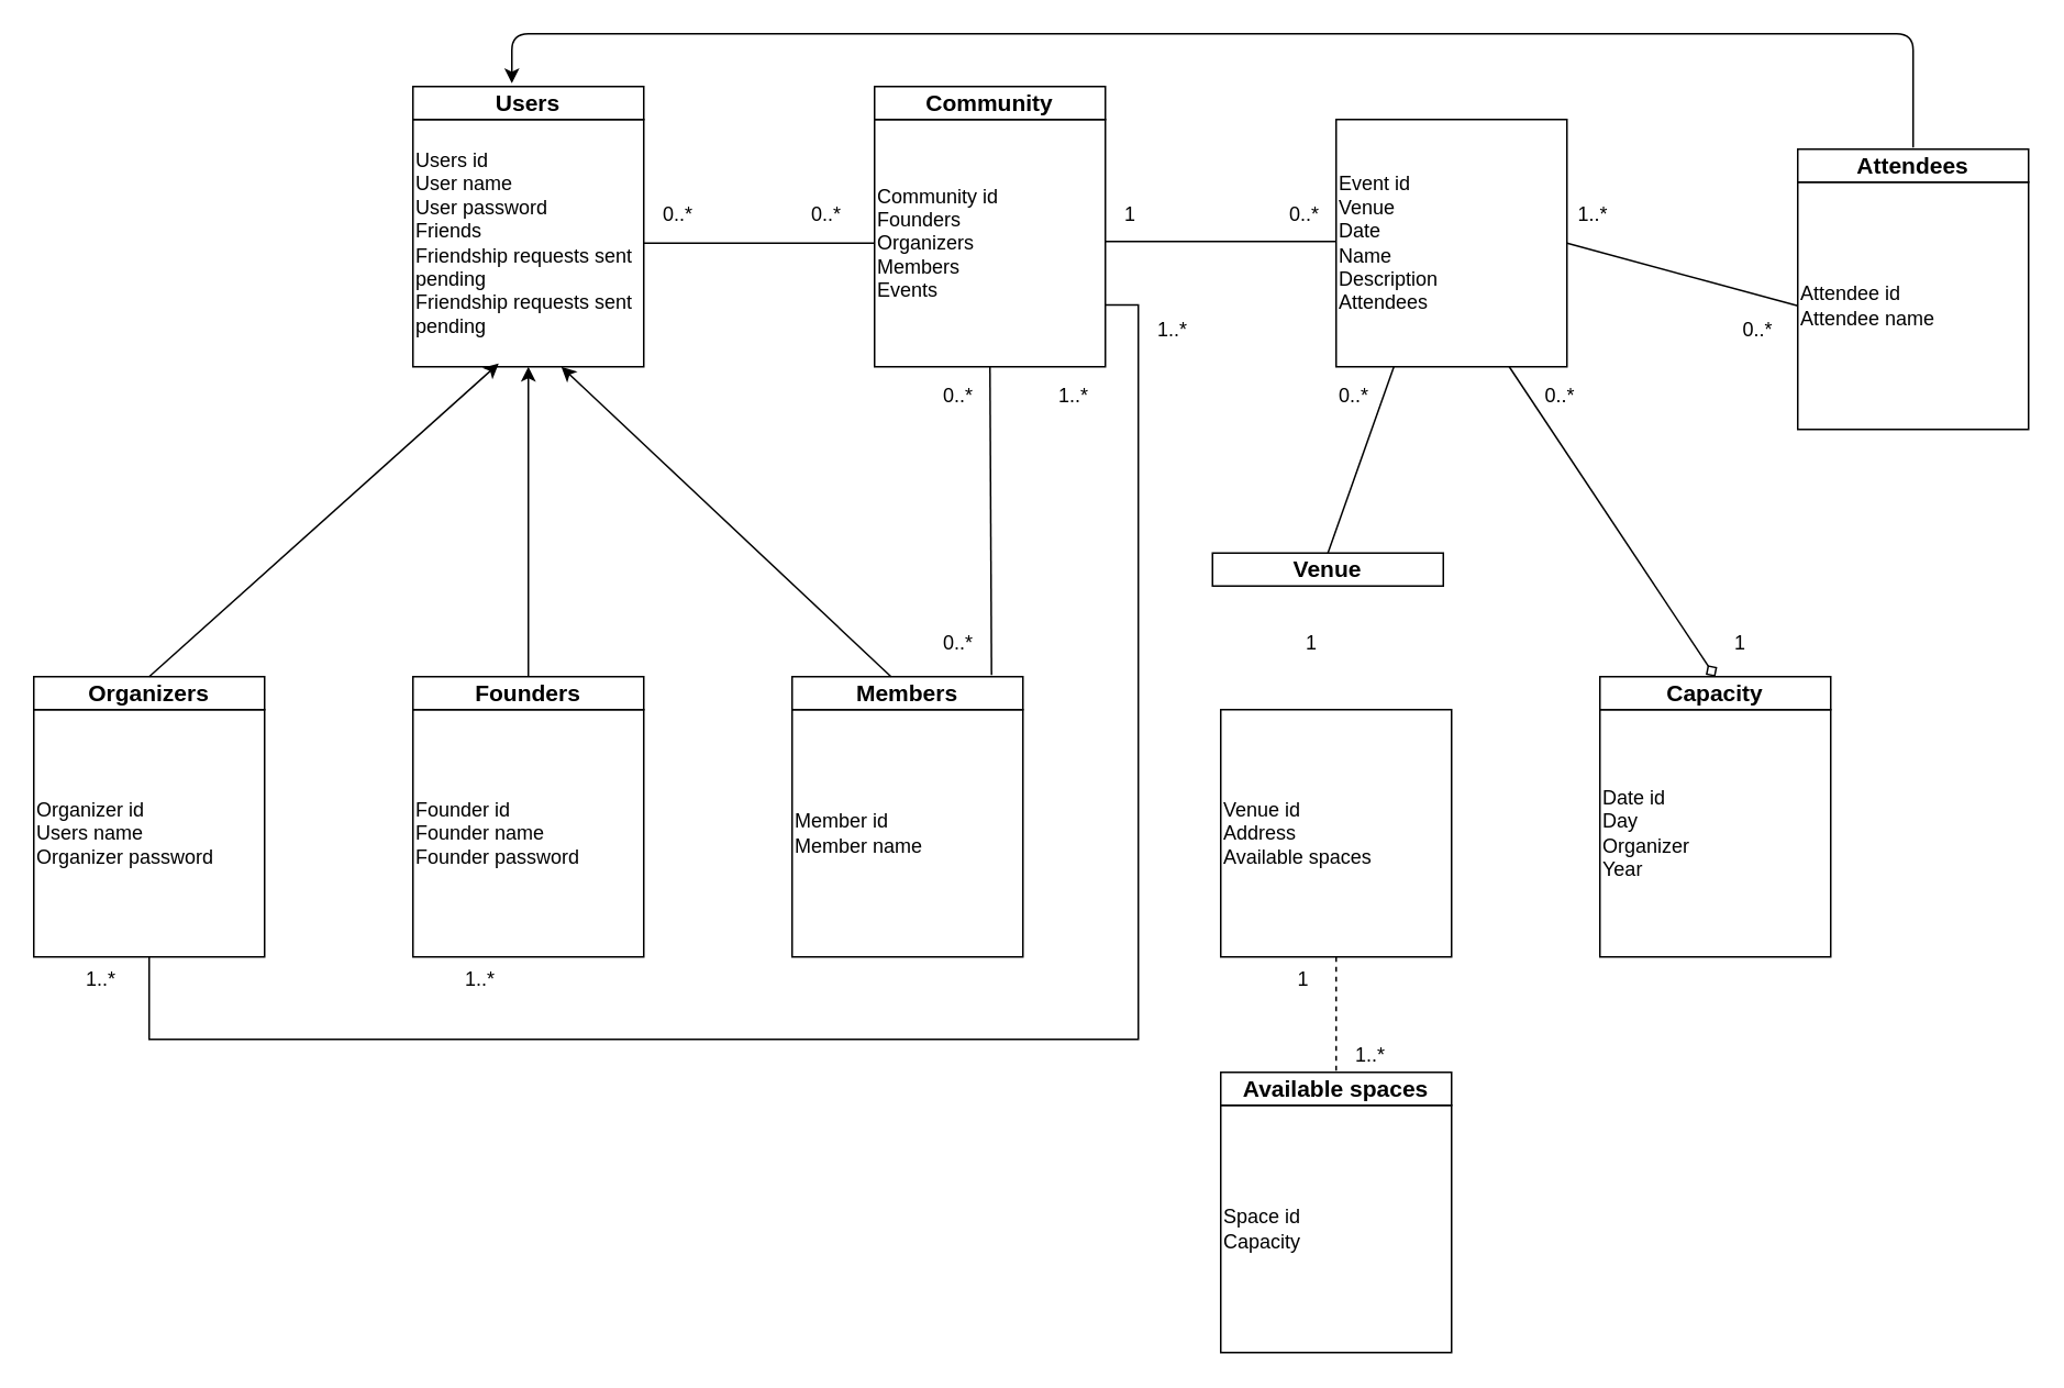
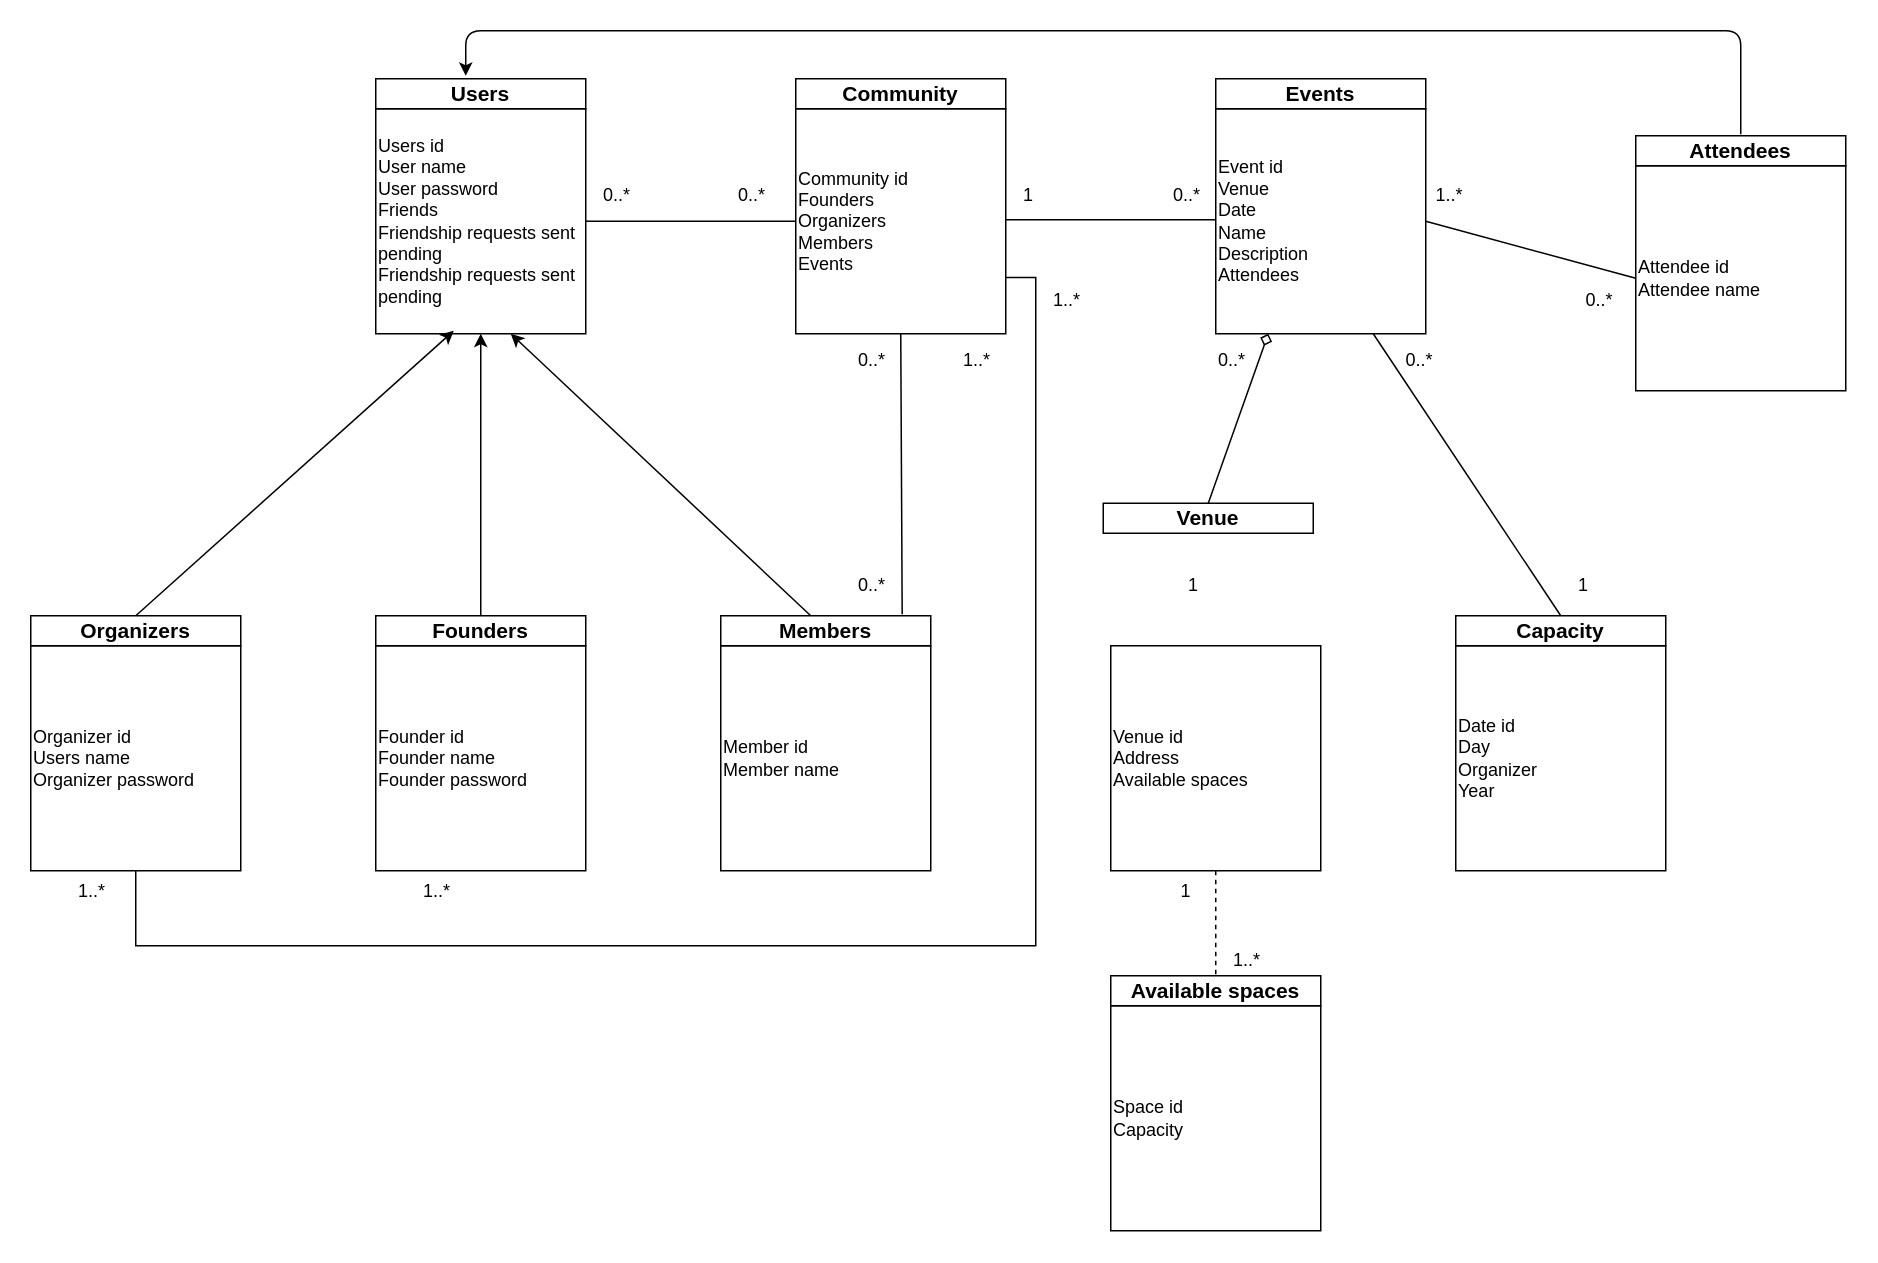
+ <mxCell id="8" value="&lt;font style=&quot;font-size: 14px&quot;&gt;&lt;b&gt;Events&lt;/b&gt;&lt;/font&gt;" style="text;html=1;align=center;verticalAlign=middle;whiteSpace=wrap;rounded=0;strokeColor=#000000;" vertex="1" parent="1"><mxGeometry x="810" y="52" width="140" height="20" as="geometry" /></mxCell>
- <mxCell id="33" style="edgeStyle=none;rounded=0;orthogonalLoop=1;jettySize=auto;html=1;entryX=0.25;entryY=1;entryDx=0;entryDy=0;endArrow=none;endFill=0;exitX=0.5;exitY=0;exitDx=0;exitDy=0;" edge="1" parent="1" source="35" target="11"><mxGeometry relative="1" as="geometry" /></mxCell>
+ <mxCell id="33" style="edgeStyle=none;rounded=0;orthogonalLoop=1;jettySize=auto;html=1;entryX=0.25;entryY=1;entryDx=0;entryDy=0;endArrow=diamond;endFill=0;exitX=0.5;exitY=0;exitDx=0;exitDy=0;" edge="1" parent="1" source="35" target="11"><mxGeometry relative="1" as="geometry" /></mxCell>
- <mxCell id="9" style="edgeStyle=none;rounded=0;orthogonalLoop=1;jettySize=auto;html=1;exitX=0.75;exitY=1;exitDx=0;exitDy=0;entryX=0.5;entryY=0;entryDx=0;entryDy=0;endArrow=diamond;endFill=0;" edge="1" parent="1" source="11" target="42"><mxGeometry relative="1" as="geometry" /></mxCell>
+ <mxCell id="9" style="edgeStyle=none;rounded=0;orthogonalLoop=1;jettySize=auto;html=1;exitX=0.75;exitY=1;exitDx=0;exitDy=0;entryX=0.5;entryY=0;entryDx=0;entryDy=0;endArrow=none;endFill=0;" edge="1" parent="1" source="11" target="42"><mxGeometry relative="1" as="geometry" /></mxCell>
